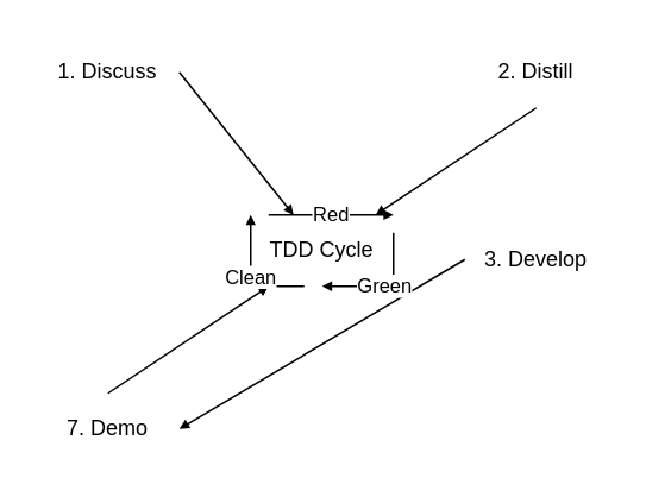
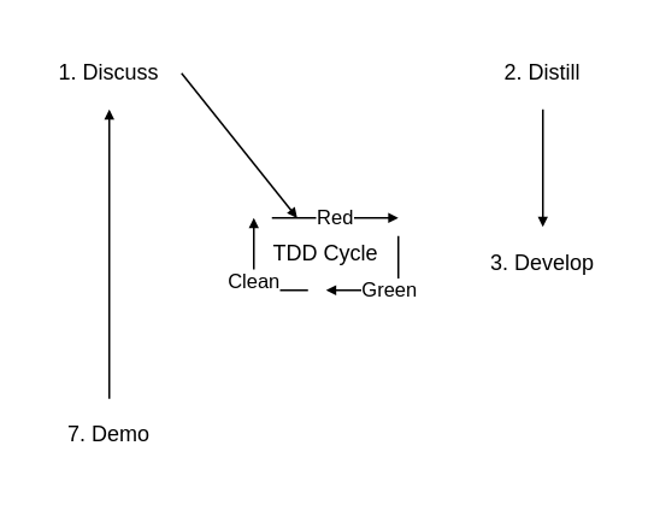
- <mxCell id="4" style="edgeStyle=none;html=1;exitX=0.5;exitY=1;exitDx=0;exitDy=0;endArrow=block;endFill=1;startSize=3;endSize=3;" edge="1" parent="1" source="5" target="10"><mxGeometry relative="1" as="geometry" /></mxCell>
+ <mxCell id="4" style="edgeStyle=none;html=1;exitX=0.5;exitY=1;exitDx=0;exitDy=0;entryX=0.5;entryY=0;entryDx=0;entryDy=0;endArrow=block;endFill=1;startSize=3;endSize=3;" edge="1" parent="1" source="5" target="7"><mxGeometry relative="1" as="geometry" /></mxCell>
- <mxCell id="8" style="edgeStyle=none;html=1;exitX=0.5;exitY=0;exitDx=0;exitDy=0;endArrow=block;endFill=1;startSize=3;endSize=3;" edge="1" parent="1" source="9" target="10"><mxGeometry relative="1" as="geometry" /></mxCell>
+ <mxCell id="8" style="edgeStyle=none;html=1;exitX=0.5;exitY=0;exitDx=0;exitDy=0;entryX=0.5;entryY=1;entryDx=0;entryDy=0;endArrow=block;endFill=1;startSize=3;endSize=3;" edge="1" parent="1" source="9" target="3"><mxGeometry relative="1" as="geometry" /></mxCell>
- <mxCell id="6" style="edgeStyle=none;html=1;exitX=0;exitY=0.5;exitDx=0;exitDy=0;entryX=1;entryY=0.5;entryDx=0;entryDy=0;endArrow=block;endFill=1;startSize=3;endSize=3;" edge="1" parent="1" source="7" target="9"><mxGeometry relative="1" as="geometry" /></mxCell>
